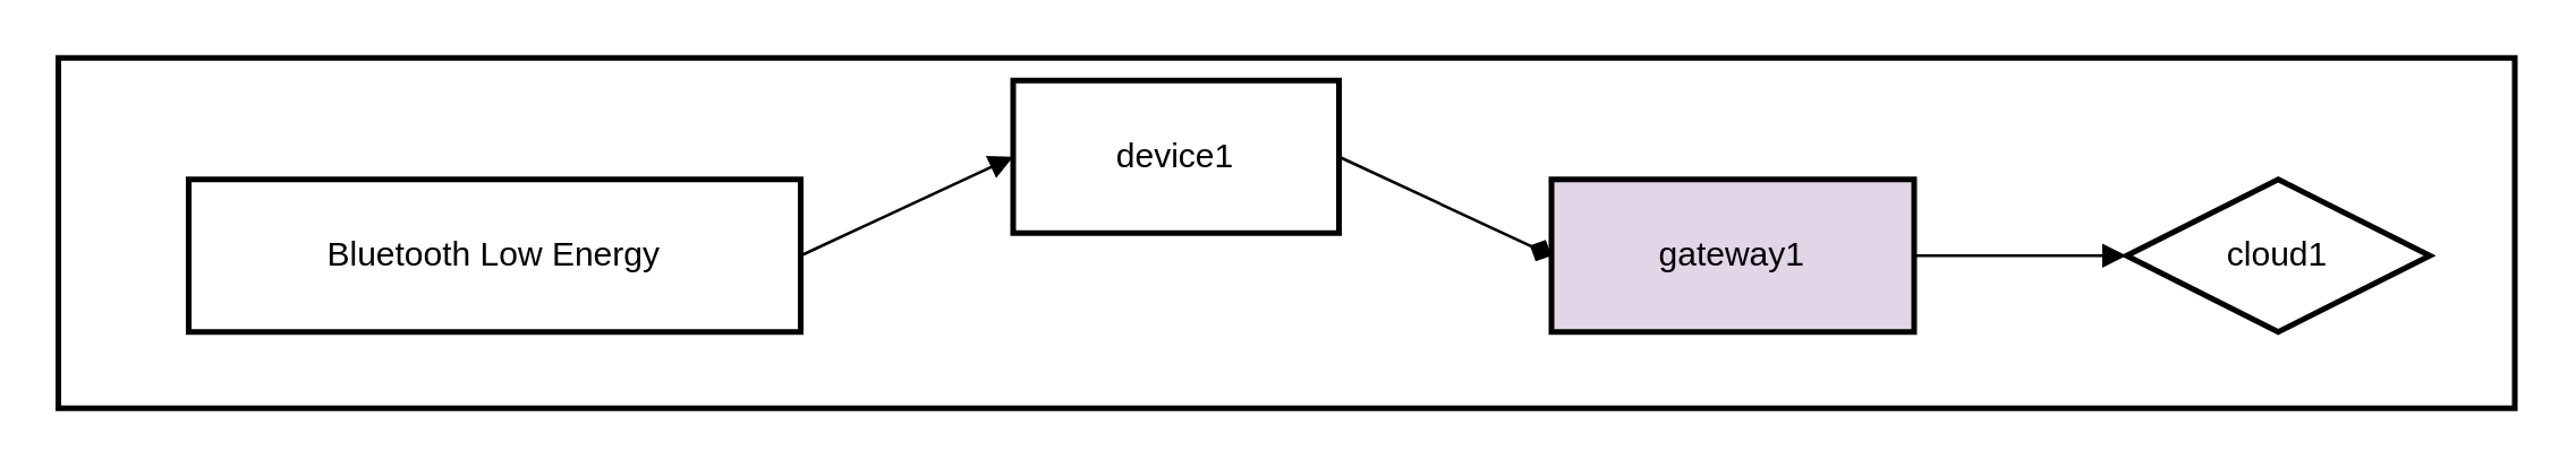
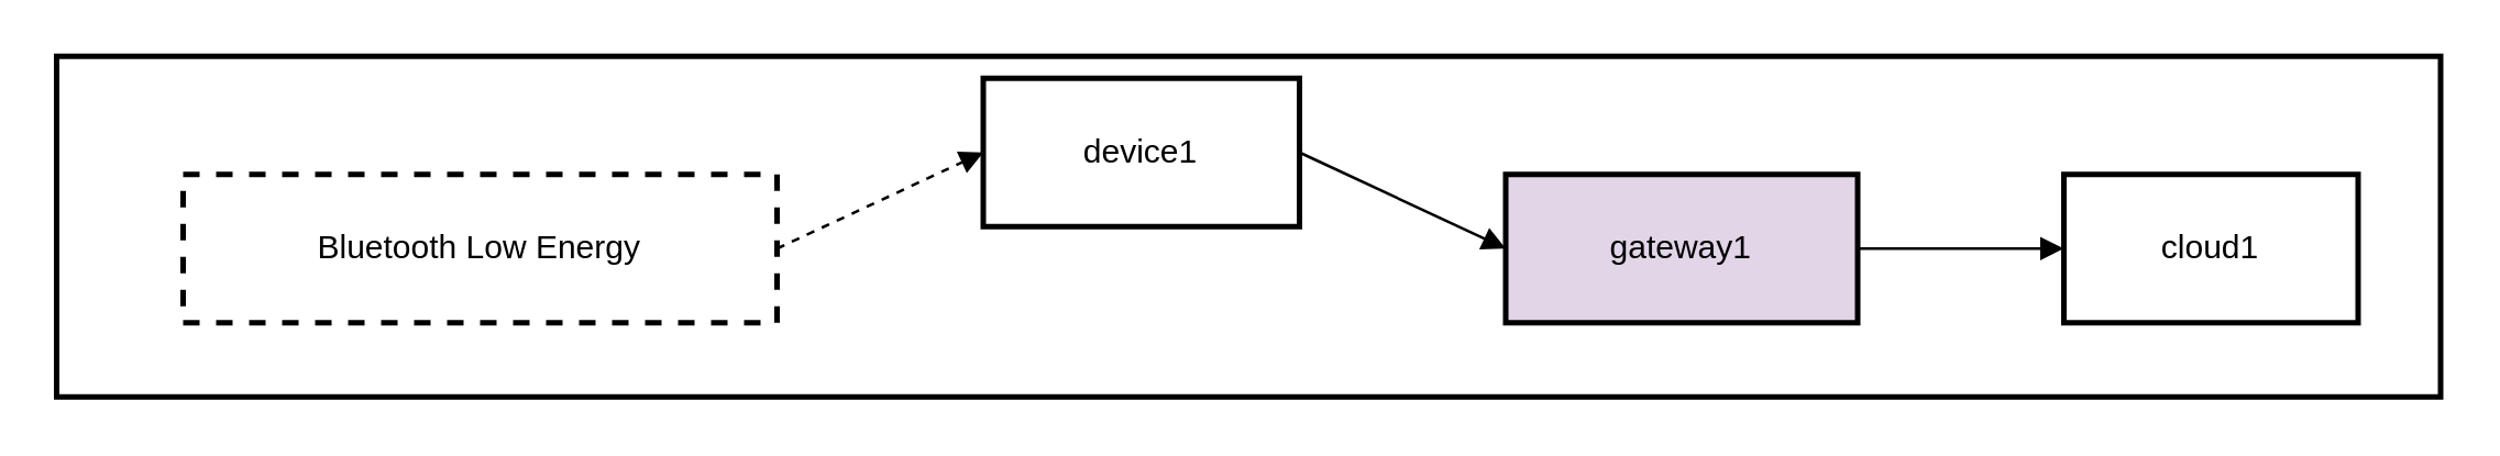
- <mxCell id="7" value="" style="curved=1;startArrow=none;endArrow=block;exitX=1;exitY=0.5;entryX=0;entryY=0.5;" edge="1" parent="2" source="3" target="4"><mxGeometry relative="1" as="geometry"><Array as="points" /></mxGeometry></mxCell>
+ <mxCell id="7" value="" style="curved=1;startArrow=none;endArrow=block;exitX=1;exitY=0.5;entryX=0;entryY=0.5;dashed=1;" edge="1" parent="2" source="3" target="4"><mxGeometry relative="1" as="geometry"><Array as="points" /></mxGeometry></mxCell>
- <mxCell id="8" value="" style="curved=1;startArrow=none;endArrow=diamond;exitX=1;exitY=0.5;entryX=0;entryY=0.5;" edge="1" parent="2" source="4" target="5"><mxGeometry relative="1" as="geometry"><Array as="points" /></mxGeometry></mxCell>
+ <mxCell id="8" value="" style="curved=1;startArrow=none;endArrow=block;exitX=1;exitY=0.5;entryX=0;entryY=0.5;" edge="1" parent="2" source="4" target="5"><mxGeometry relative="1" as="geometry"><Array as="points" /></mxGeometry></mxCell>
- <mxCell id="3" value="Bluetooth Low Energy" style="whiteSpace=wrap;strokeWidth=2;" vertex="1" parent="2"><mxGeometry x="46" y="43" width="216" height="54" as="geometry" /></mxCell>
+ <mxCell id="3" value="Bluetooth Low Energy" style="whiteSpace=wrap;strokeWidth=2;dashed=1;" vertex="1" parent="2"><mxGeometry x="46" y="43" width="216" height="54" as="geometry" /></mxCell>
- <mxCell id="6" value="cloud1" style="rhombus;whiteSpace=wrap;strokeWidth=2;" vertex="1" parent="2"><mxGeometry x="730" y="43" width="107" height="54" as="geometry" /></mxCell>
+ <mxCell id="6" value="cloud1" style="whiteSpace=wrap;strokeWidth=2;" vertex="1" parent="2"><mxGeometry x="730" y="43" width="107" height="54" as="geometry" /></mxCell>
